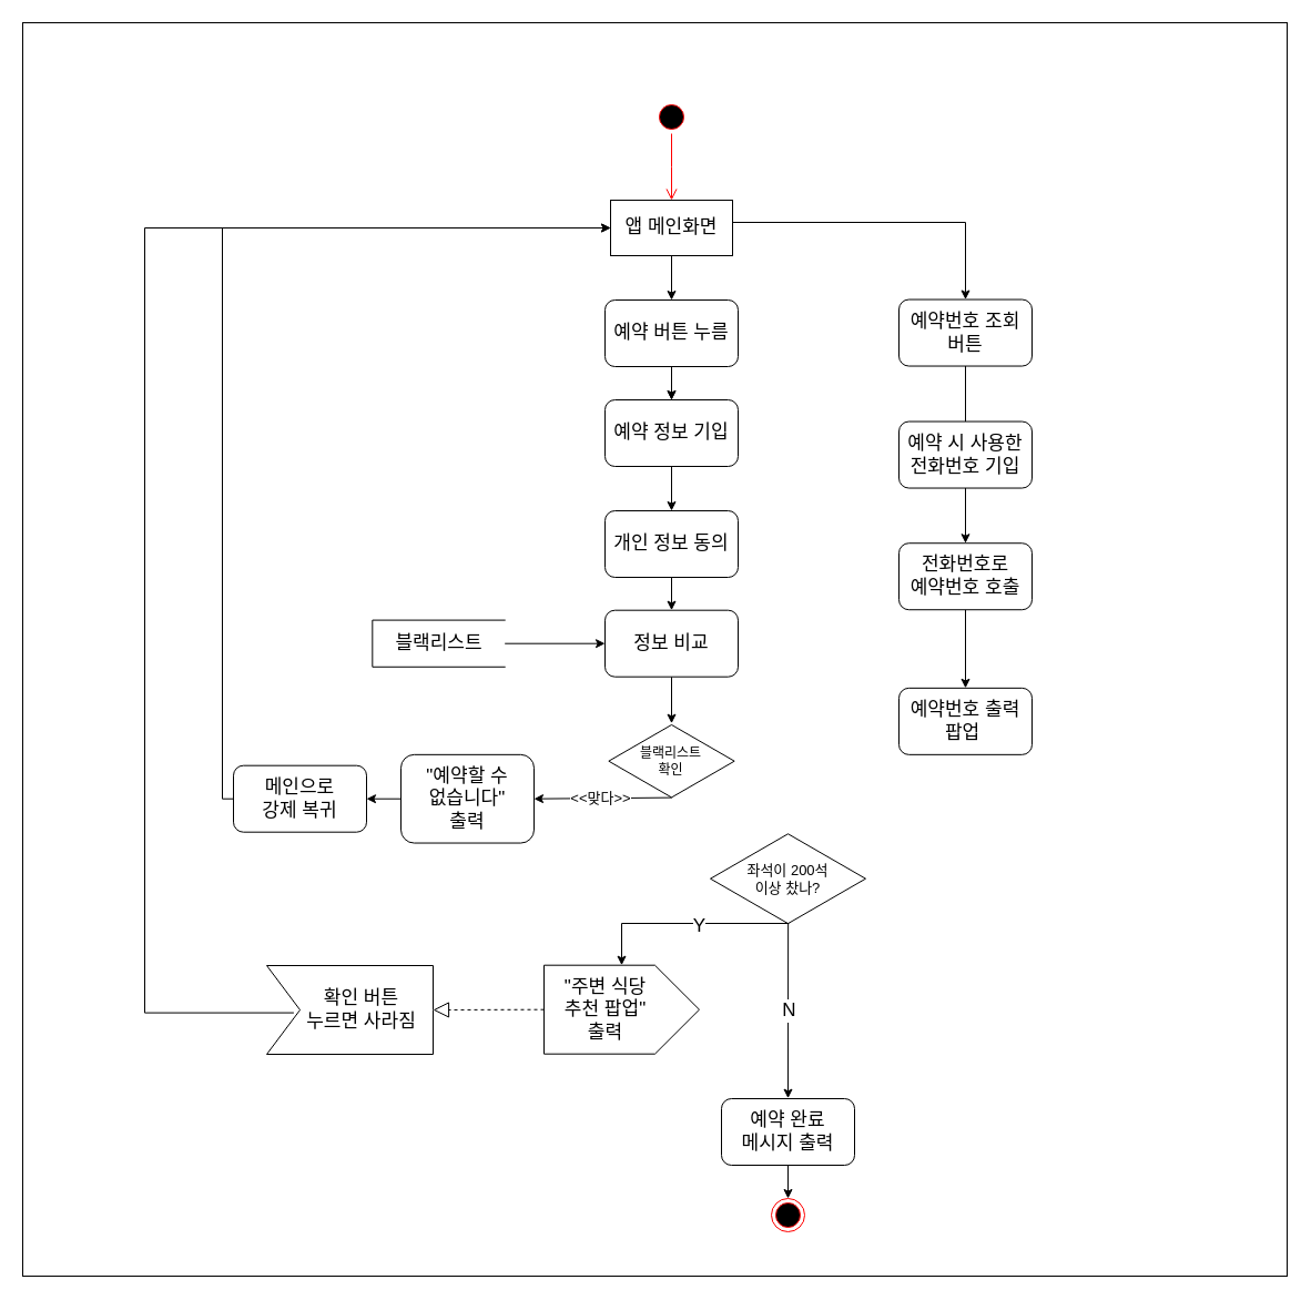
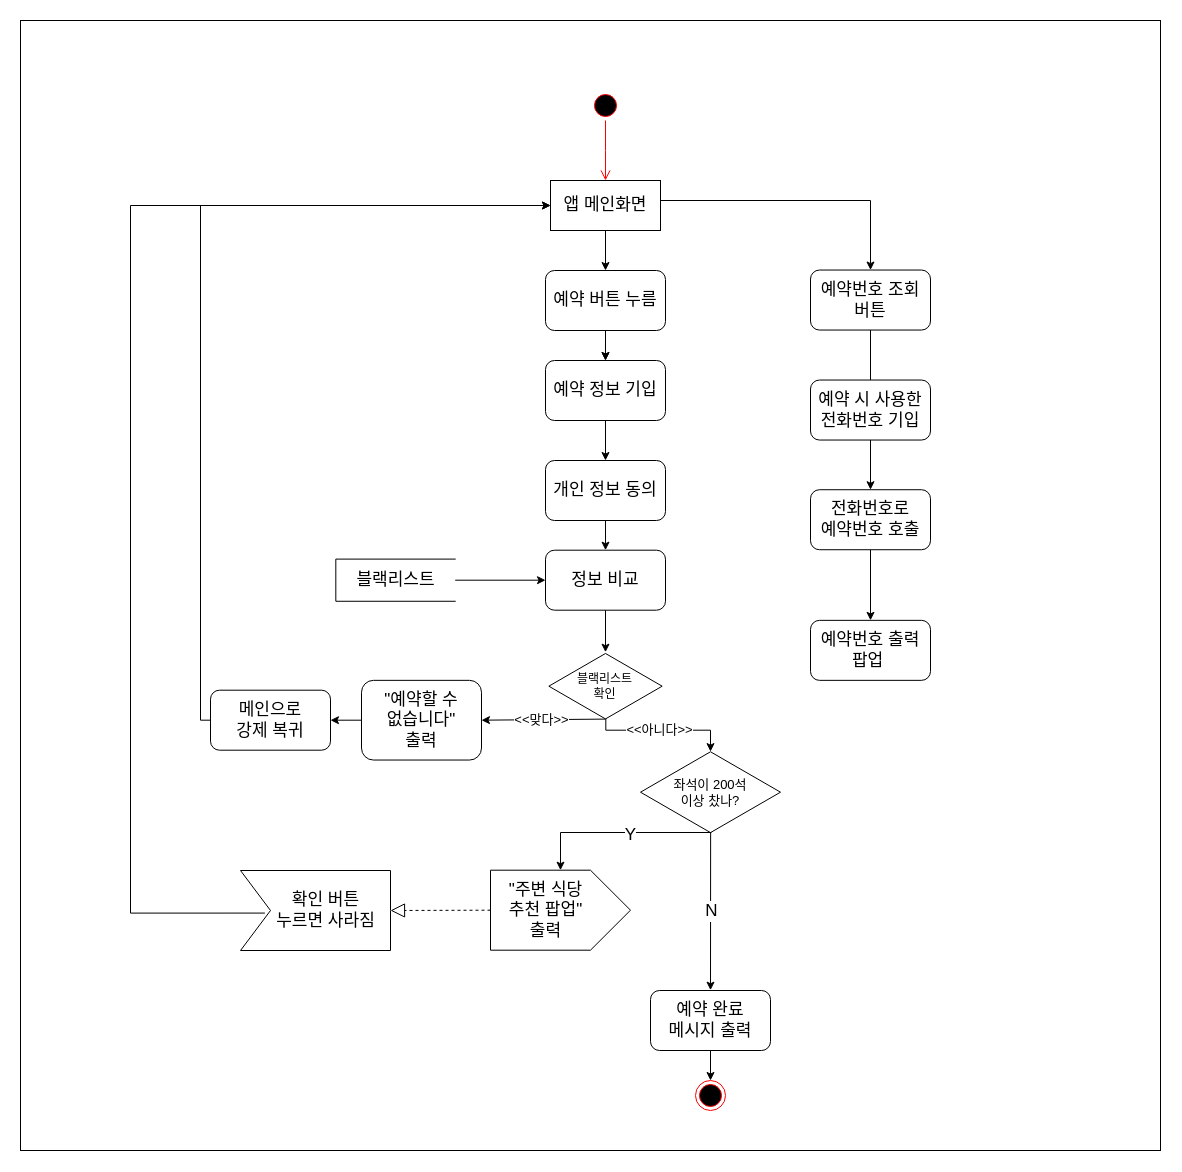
+ <mxCell id="18" value="" style="endArrow=classic;html=1;rounded=0;fontSize=17;exitX=0.503;exitY=0.978;exitDx=0;exitDy=0;exitPerimeter=0;edgeStyle=orthogonalEdgeStyle;entryX=0.5;entryY=0.017;entryDx=0;entryDy=0;entryPerimeter=0;" parent="1" source="10" target="15" edge="1"><mxGeometry width="50" height="50" relative="1" as="geometry"><mxPoint x="663.33" y="739.69" as="sourcePoint" /><mxPoint x="713.33" y="689.69" as="targetPoint" /><Array as="points"><mxPoint x="605" y="729.69" /><mxPoint x="710" y="729.69" /></Array></mxGeometry></mxCell>
+ <mxCell id="19" value="&amp;lt;&amp;lt;아니다&amp;gt;&amp;gt;" style="edgeLabel;html=1;align=center;verticalAlign=middle;resizable=0;points=[];fontSize=13;" parent="18" vertex="1" connectable="0"><mxGeometry x="-0.243" relative="1" as="geometry"><mxPoint x="13" y="-1" as="offset" /></mxGeometry></mxCell>
